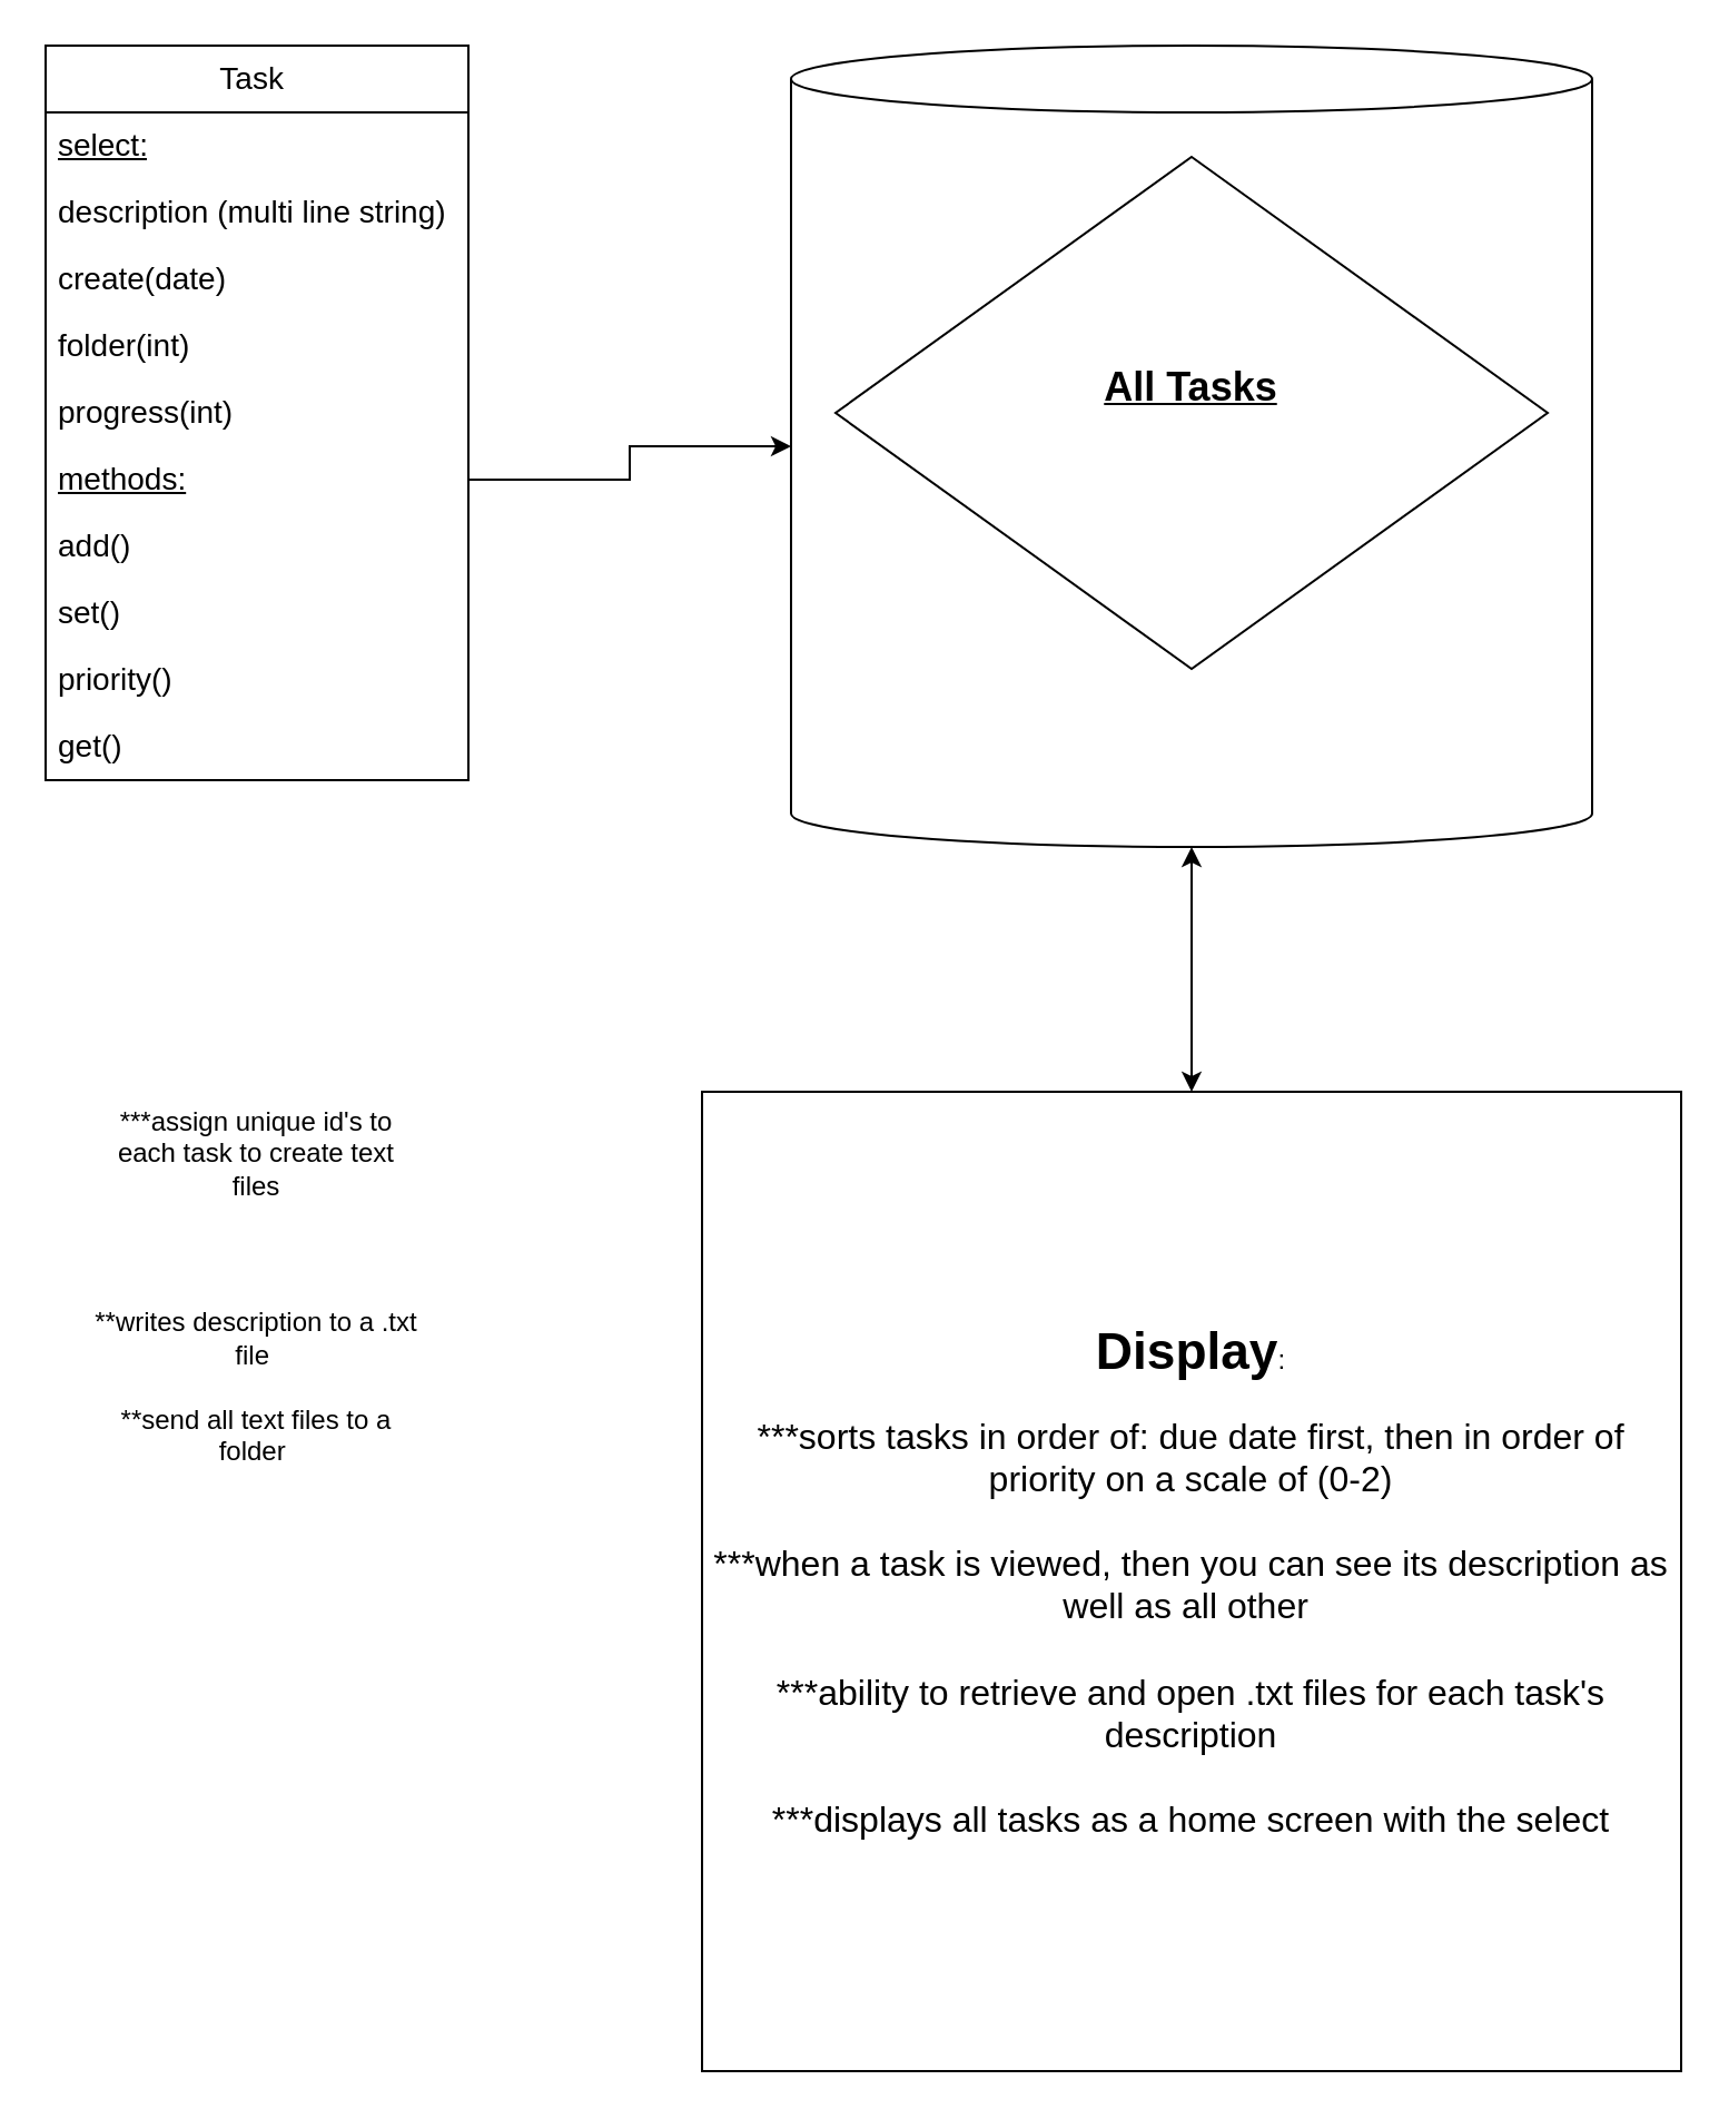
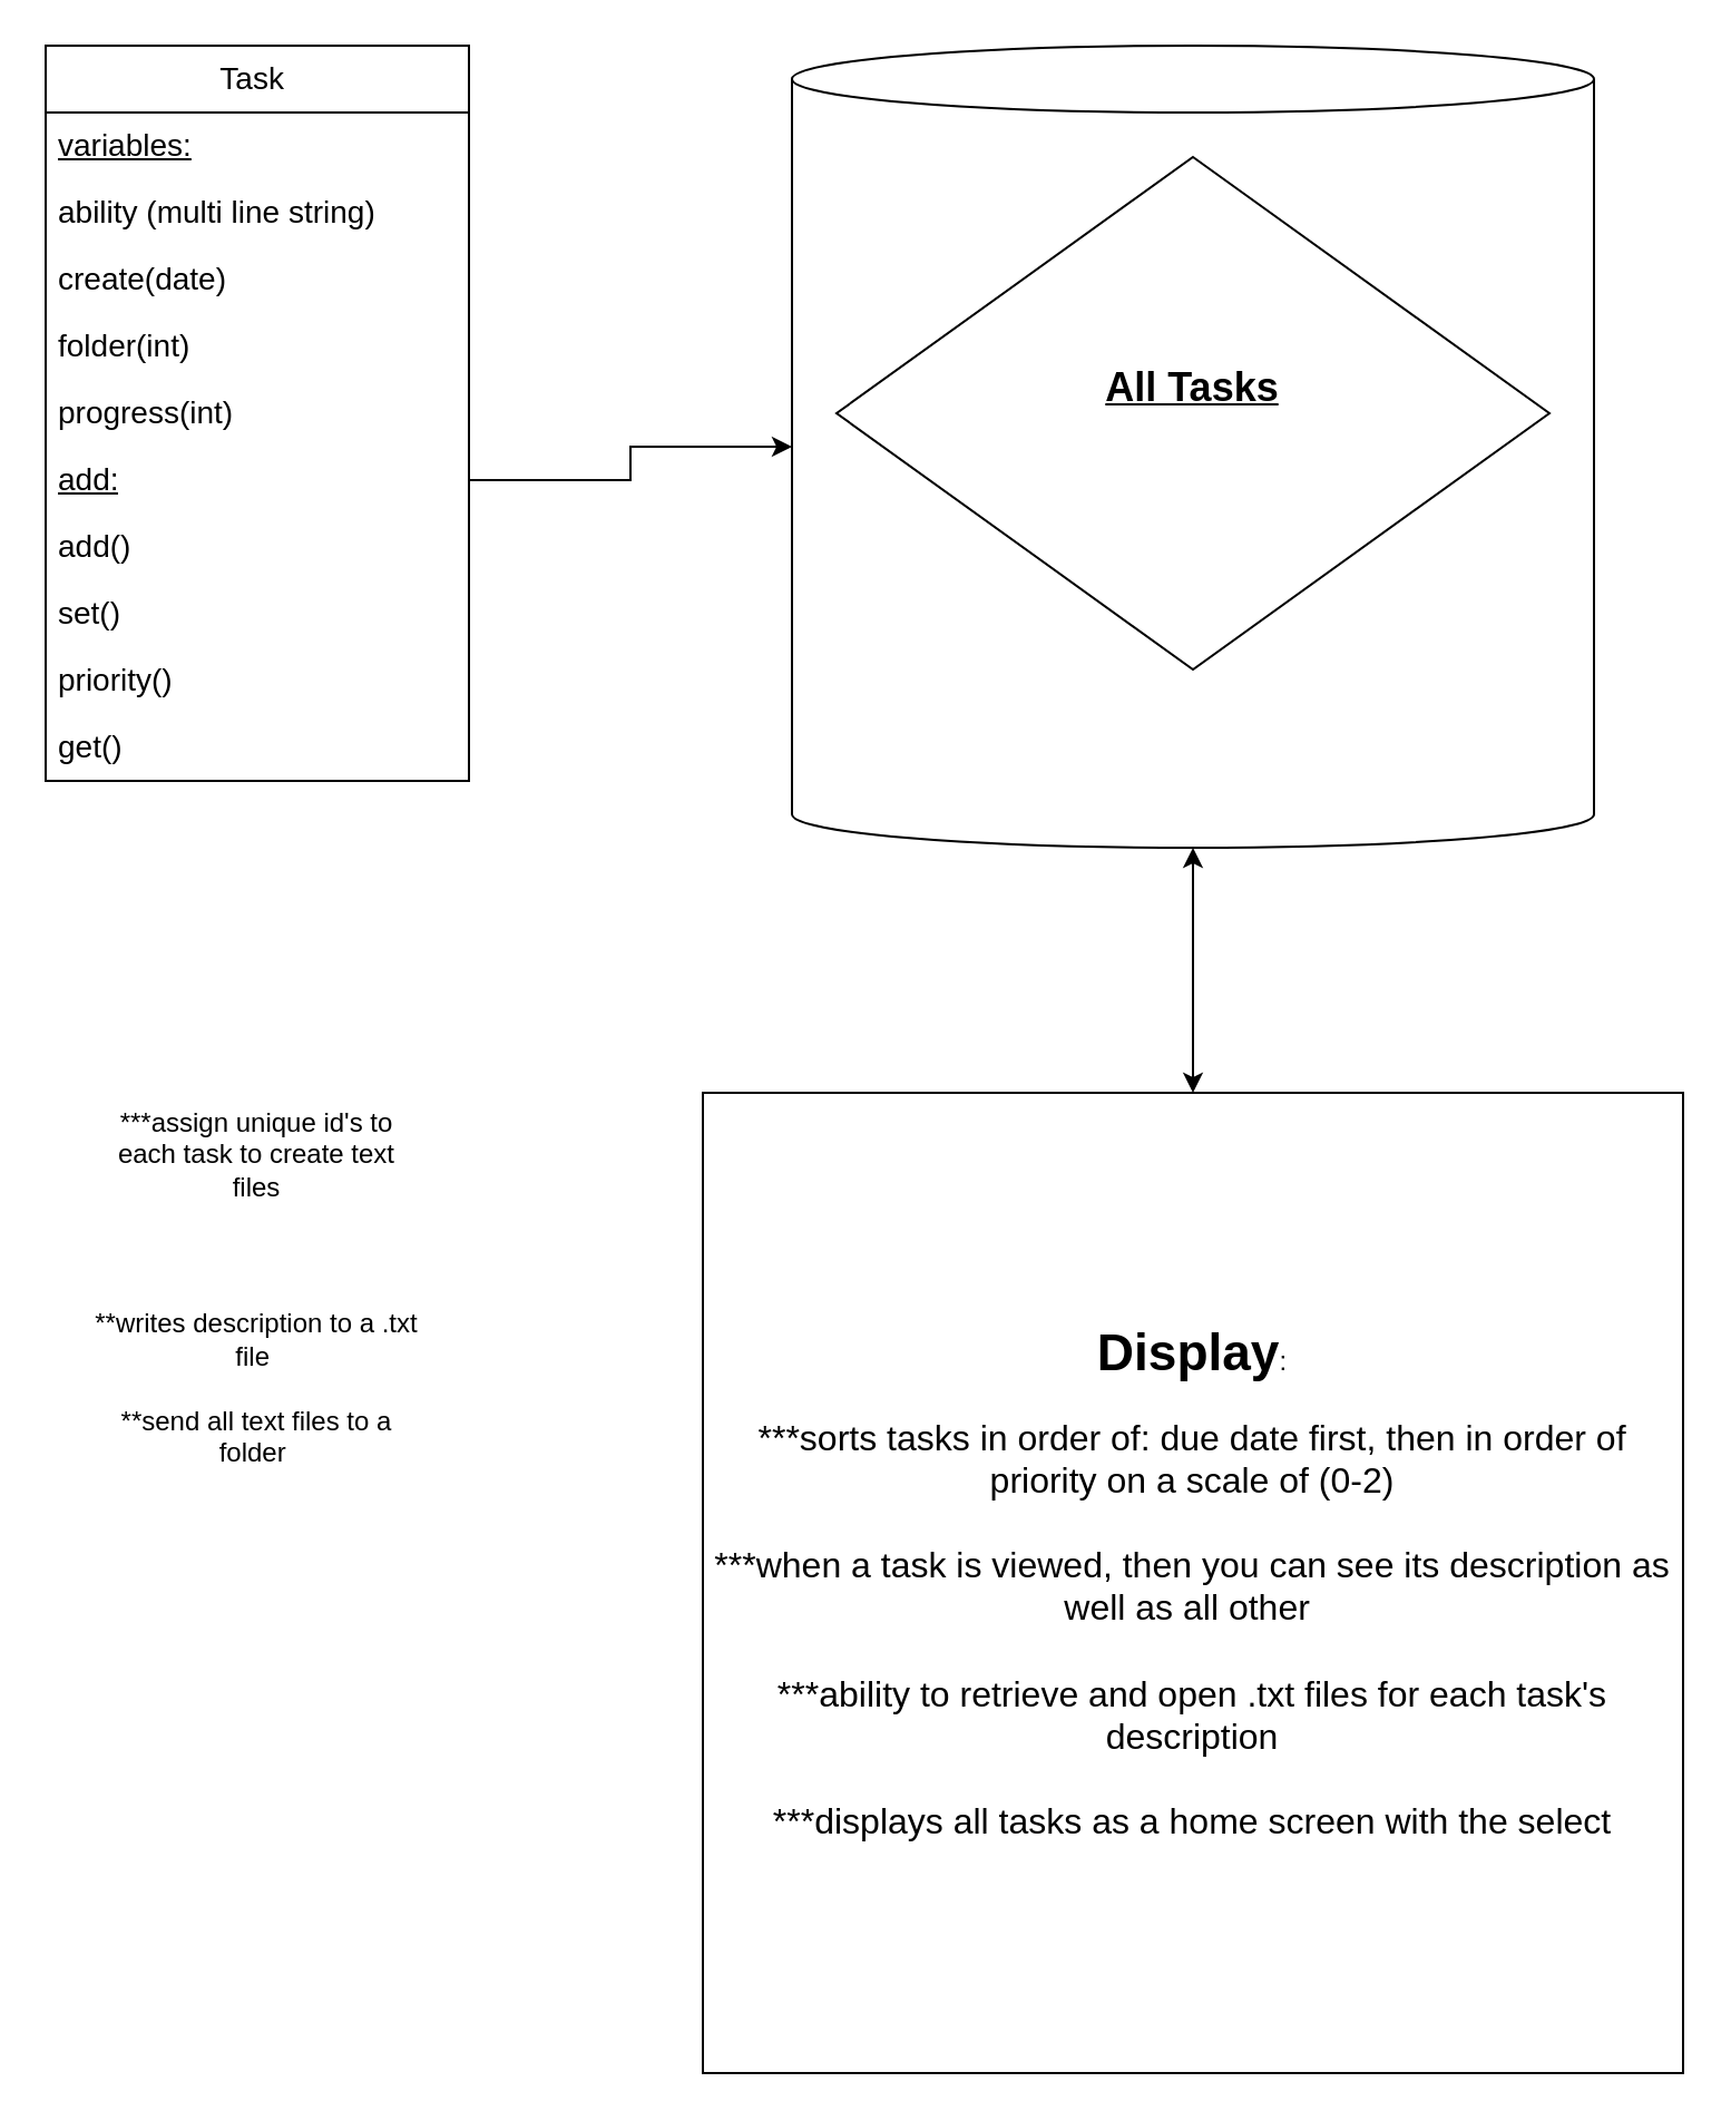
- <mxCell id="4" value="&lt;u style=&quot;font-size: 14px;&quot;&gt;&lt;font style=&quot;font-size: 14px;&quot;&gt;select:&lt;/font&gt;&lt;/u&gt;" style="text;strokeColor=none;fillColor=none;align=left;verticalAlign=middle;spacingLeft=4;spacingRight=4;overflow=hidden;points=[[0,0.5],[1,0.5]];portConstraint=eastwest;rotatable=0;whiteSpace=wrap;html=1;fontSize=14;" parent="3" vertex="1"><mxGeometry y="30" width="190" height="30" as="geometry" /></mxCell>
+ <mxCell id="4" value="&lt;u style=&quot;font-size: 14px;&quot;&gt;&lt;font style=&quot;font-size: 14px;&quot;&gt;variables:&lt;/font&gt;&lt;/u&gt;" style="text;strokeColor=none;fillColor=none;align=left;verticalAlign=middle;spacingLeft=4;spacingRight=4;overflow=hidden;points=[[0,0.5],[1,0.5]];portConstraint=eastwest;rotatable=0;whiteSpace=wrap;html=1;fontSize=14;" parent="3" vertex="1"><mxGeometry y="30" width="190" height="30" as="geometry" /></mxCell>
- <mxCell id="5" value="&lt;font style=&quot;font-size: 14px;&quot;&gt;description (multi line string)&lt;/font&gt;" style="text;strokeColor=none;fillColor=none;align=left;verticalAlign=middle;spacingLeft=4;spacingRight=4;overflow=hidden;points=[[0,0.5],[1,0.5]];portConstraint=eastwest;rotatable=0;whiteSpace=wrap;html=1;fontSize=14;" parent="3" vertex="1"><mxGeometry y="60" width="190" height="30" as="geometry" /></mxCell>
+ <mxCell id="5" value="&lt;font style=&quot;font-size: 14px;&quot;&gt;ability (multi line string)&lt;/font&gt;" style="text;strokeColor=none;fillColor=none;align=left;verticalAlign=middle;spacingLeft=4;spacingRight=4;overflow=hidden;points=[[0,0.5],[1,0.5]];portConstraint=eastwest;rotatable=0;whiteSpace=wrap;html=1;fontSize=14;" parent="3" vertex="1"><mxGeometry y="60" width="190" height="30" as="geometry" /></mxCell>
- <mxCell id="9" value="&lt;u style=&quot;font-size: 14px;&quot;&gt;methods:&lt;/u&gt;" style="text;strokeColor=none;fillColor=none;align=left;verticalAlign=middle;spacingLeft=4;spacingRight=4;overflow=hidden;points=[[0,0.5],[1,0.5]];portConstraint=eastwest;rotatable=0;whiteSpace=wrap;html=1;fontSize=14;" parent="3" vertex="1"><mxGeometry y="180" width="190" height="30" as="geometry" /></mxCell>
+ <mxCell id="9" value="&lt;u style=&quot;font-size: 14px;&quot;&gt;add:&lt;/u&gt;" style="text;strokeColor=none;fillColor=none;align=left;verticalAlign=middle;spacingLeft=4;spacingRight=4;overflow=hidden;points=[[0,0.5],[1,0.5]];portConstraint=eastwest;rotatable=0;whiteSpace=wrap;html=1;fontSize=14;" parent="3" vertex="1"><mxGeometry y="180" width="190" height="30" as="geometry" /></mxCell>
